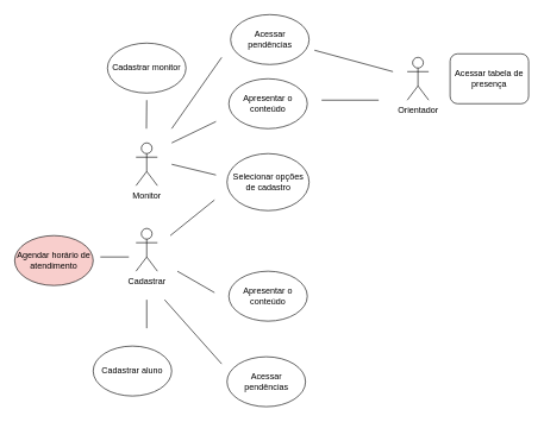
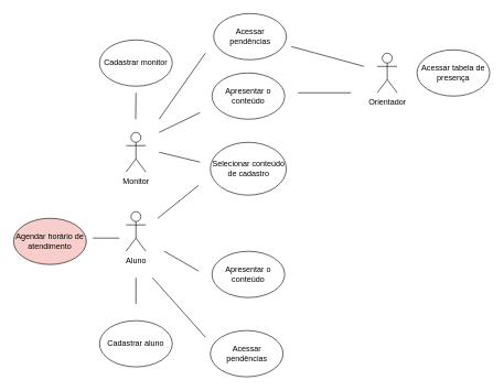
- <mxCell id="24" value="Acessar tabela de presença" style="whiteSpace=wrap;html=1;rounded=1;" vertex="1" parent="1"><mxGeometry x="630" y="75" width="110" height="70" as="geometry" /></mxCell>
+ <mxCell id="24" value="Acessar tabela de presença" style="ellipse;whiteSpace=wrap;html=1;" vertex="1" parent="1"><mxGeometry x="630" y="75" width="110" height="70" as="geometry" /></mxCell>
- <mxCell id="5" value="Selecionar opções de cadastro" style="ellipse;whiteSpace=wrap;html=1;" vertex="1" parent="1"><mxGeometry x="317.5" y="215" width="115" height="80" as="geometry" /></mxCell>
+ <mxCell id="5" value="Selecionar conteúdo de cadastro" style="ellipse;whiteSpace=wrap;html=1;" vertex="1" parent="1"><mxGeometry x="317.5" y="215" width="115" height="80" as="geometry" /></mxCell>
- <mxCell id="3" value="Cadastrar&lt;br&gt;" style="shape=umlActor;verticalLabelPosition=bottom;verticalAlign=top;html=1;outlineConnect=0;fontFamily=Helvetica;" vertex="1" parent="1"><mxGeometry x="190" y="320" width="30" height="60" as="geometry" /></mxCell>
+ <mxCell id="3" value="Aluno&lt;br&gt;" style="shape=umlActor;verticalLabelPosition=bottom;verticalAlign=top;html=1;outlineConnect=0;fontFamily=Helvetica;" vertex="1" parent="1"><mxGeometry x="190" y="320" width="30" height="60" as="geometry" /></mxCell>
- <mxCell id="9" value="Cadastrar aluno" style="ellipse;whiteSpace=wrap;html=1;" vertex="1" parent="1"><mxGeometry x="130" y="485" width="110" height="70" as="geometry" /></mxCell>
+ <mxCell id="9" value="Cadastrar aluno" style="ellipse;whiteSpace=wrap;html=1;" vertex="1" parent="1"><mxGeometry x="150" y="485" width="110" height="70" as="geometry" /></mxCell>
